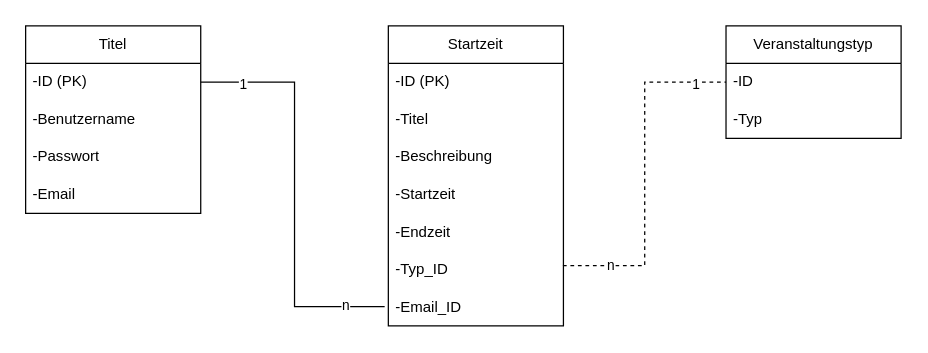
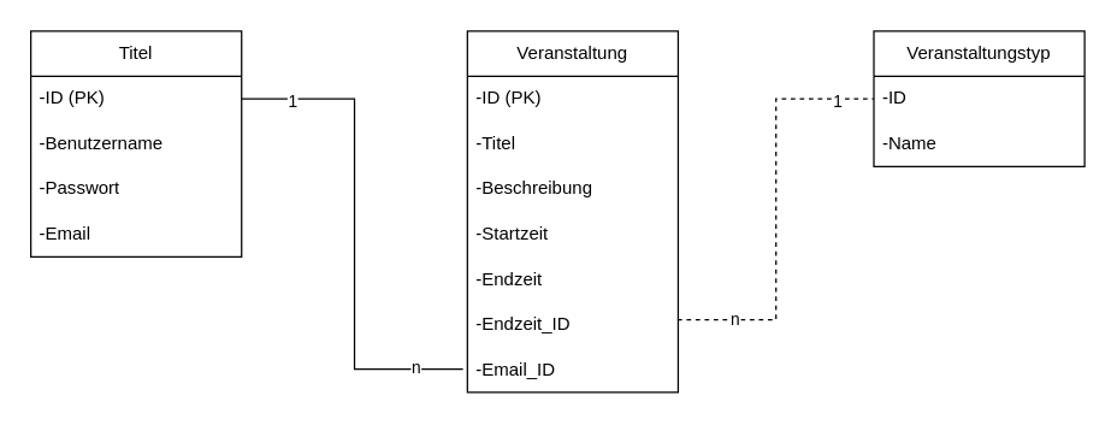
- <mxCell id="7" value="Startzeit" style="swimlane;fontStyle=0;childLayout=stackLayout;horizontal=1;startSize=30;horizontalStack=0;resizeParent=1;resizeParentMax=0;resizeLast=0;collapsible=1;marginBottom=0;whiteSpace=wrap;html=1;" vertex="1" parent="1"><mxGeometry x="310" y="20" width="140" height="240" as="geometry" /></mxCell>
+ <mxCell id="7" value="Veranstaltung" style="swimlane;fontStyle=0;childLayout=stackLayout;horizontal=1;startSize=30;horizontalStack=0;resizeParent=1;resizeParentMax=0;resizeLast=0;collapsible=1;marginBottom=0;whiteSpace=wrap;html=1;" vertex="1" parent="1"><mxGeometry x="310" y="20" width="140" height="240" as="geometry" /></mxCell>
- <mxCell id="17" value="-Typ" style="text;strokeColor=none;fillColor=none;align=left;verticalAlign=middle;spacingLeft=4;spacingRight=4;overflow=hidden;points=[[0,0.5],[1,0.5]];portConstraint=eastwest;rotatable=0;whiteSpace=wrap;html=1;" vertex="1" parent="15"><mxGeometry y="60" width="140" height="30" as="geometry" /></mxCell>
+ <mxCell id="17" value="-Name" style="text;strokeColor=none;fillColor=none;align=left;verticalAlign=middle;spacingLeft=4;spacingRight=4;overflow=hidden;points=[[0,0.5],[1,0.5]];portConstraint=eastwest;rotatable=0;whiteSpace=wrap;html=1;" vertex="1" parent="15"><mxGeometry y="60" width="140" height="30" as="geometry" /></mxCell>
- <mxCell id="13" value="-Typ_ID" style="text;strokeColor=none;fillColor=none;align=left;verticalAlign=middle;spacingLeft=4;spacingRight=4;overflow=hidden;points=[[0,0.5],[1,0.5]];portConstraint=eastwest;rotatable=0;whiteSpace=wrap;html=1;" vertex="1" parent="7"><mxGeometry y="180" width="140" height="30" as="geometry" /></mxCell>
+ <mxCell id="13" value="-Endzeit_ID" style="text;strokeColor=none;fillColor=none;align=left;verticalAlign=middle;spacingLeft=4;spacingRight=4;overflow=hidden;points=[[0,0.5],[1,0.5]];portConstraint=eastwest;rotatable=0;whiteSpace=wrap;html=1;" vertex="1" parent="7"><mxGeometry y="180" width="140" height="30" as="geometry" /></mxCell>
